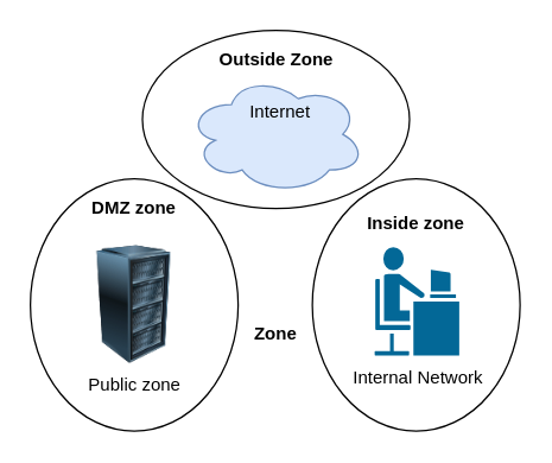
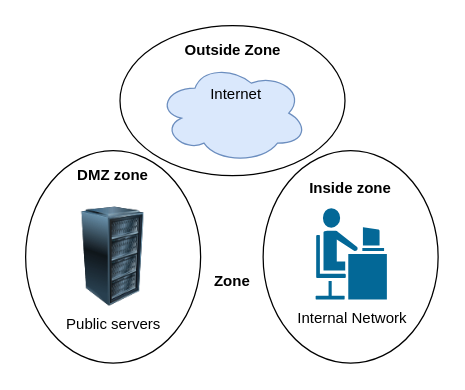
- <mxCell id="8" value="Public zone" style="image;html=1;labelBackgroundColor=#ffffff;image=img/lib/clip_art/computers/Server_Rack_128x128.png" vertex="1" parent="6"><mxGeometry x="30" y="45" width="80" height="80" as="geometry" /></mxCell>
+ <mxCell id="8" value="Public servers" style="image;html=1;labelBackgroundColor=#ffffff;image=img/lib/clip_art/computers/Server_Rack_128x128.png" vertex="1" parent="6"><mxGeometry x="30" y="45" width="80" height="80" as="geometry" /></mxCell>
